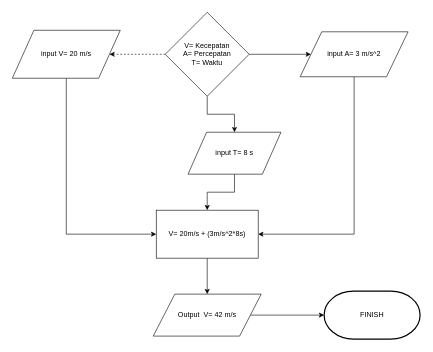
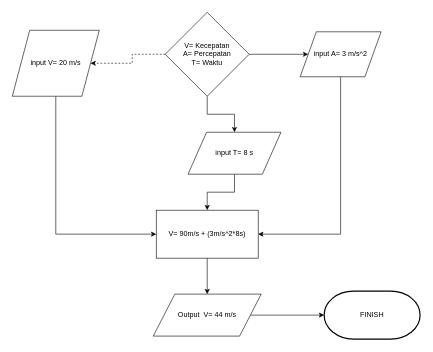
- <mxCell id="10" value="input V= 20 m/s" style="shape=parallelogram;perimeter=parallelogramPerimeter;whiteSpace=wrap;html=1;dashed=0;" parent="1" vertex="1"><mxGeometry x="20" y="50" width="180" height="80" as="geometry" /></mxCell>
+ <mxCell id="10" value="input V= 20 m/s" style="shape=parallelogram;perimeter=parallelogramPerimeter;whiteSpace=wrap;html=1;dashed=0;" parent="1" vertex="1"><mxGeometry x="20" y="50" width="145" height="110" as="geometry" /></mxCell>
- <mxCell id="12" value="input A= 3 m/s^2" style="shape=parallelogram;perimeter=parallelogramPerimeter;whiteSpace=wrap;html=1;dashed=0;" parent="1" vertex="1"><mxGeometry x="500" y="52.5" width="180" height="75" as="geometry" /></mxCell>
+ <mxCell id="12" value="input A= 3 m/s^2" style="shape=parallelogram;perimeter=parallelogramPerimeter;whiteSpace=wrap;html=1;dashed=0;" parent="1" vertex="1"><mxGeometry x="500" y="52.5" width="135" height="75" as="geometry" /></mxCell>
- <mxCell id="16" value="V= 20m/s + (3m/s^2*8s)" style="html=1;dashed=0;whiteSpace=wrap;" parent="1" vertex="1"><mxGeometry x="260" y="350" width="170" height="80" as="geometry" /></mxCell>
+ <mxCell id="16" value="V= 90m/s + (3m/s^2*8s)" style="html=1;dashed=0;whiteSpace=wrap;" parent="1" vertex="1"><mxGeometry x="260" y="350" width="170" height="80" as="geometry" /></mxCell>
- <mxCell id="3" value="Output&amp;nbsp; V= 42 m/s" style="shape=parallelogram;perimeter=parallelogramPerimeter;whiteSpace=wrap;html=1;dashed=0;" parent="1" vertex="1"><mxGeometry x="255" y="490" width="180" height="70" as="geometry" /></mxCell>
+ <mxCell id="3" value="Output&amp;nbsp; V= 44 m/s" style="shape=parallelogram;perimeter=parallelogramPerimeter;whiteSpace=wrap;html=1;dashed=0;" parent="1" vertex="1"><mxGeometry x="255" y="490" width="180" height="70" as="geometry" /></mxCell>
